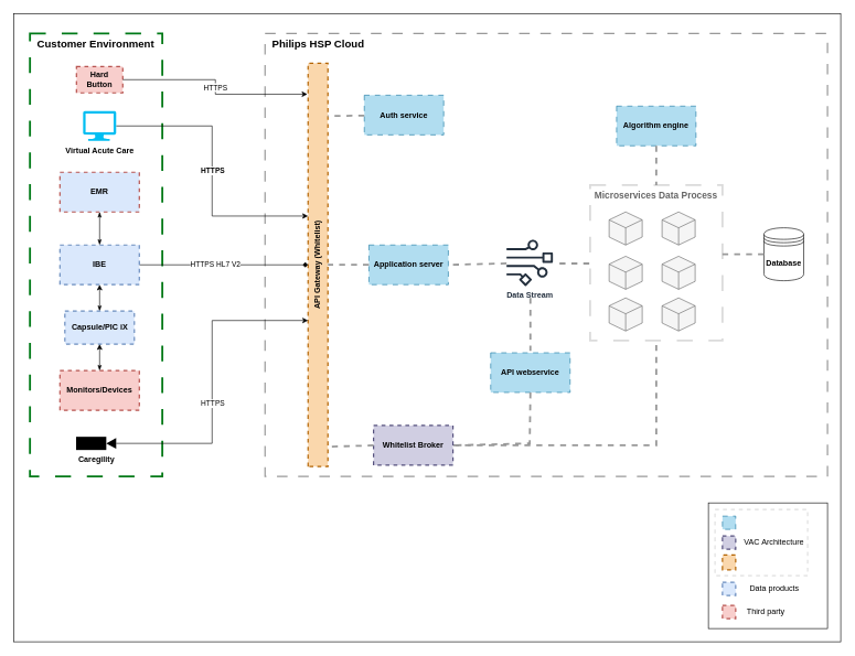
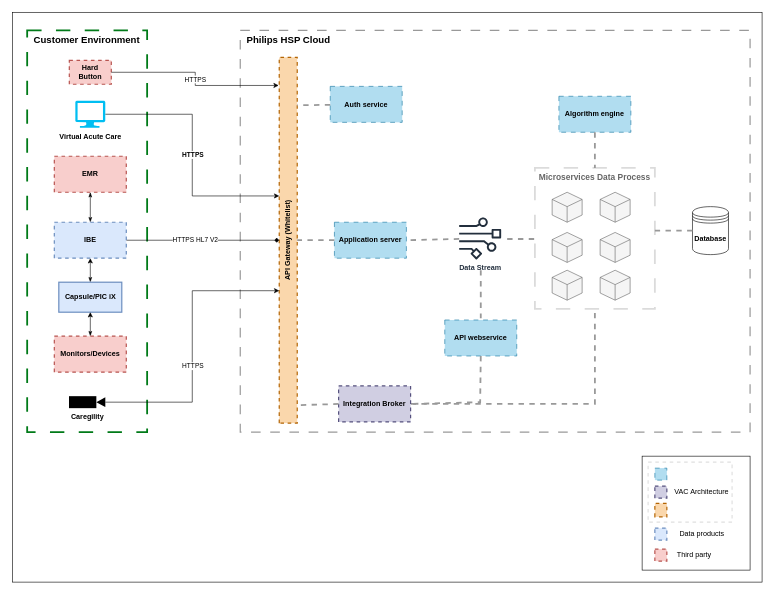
- <mxCell id="21" value="EMR" style="rounded=0;whiteSpace=wrap;html=1;fillColor=#dae8fc;strokeColor=#b85450;dashed=1;strokeWidth=2;fontStyle=1;" parent="1" vertex="1"><mxGeometry x="90" y="260" width="120" height="60" as="geometry" /></mxCell>
+ <mxCell id="21" value="EMR" style="rounded=0;whiteSpace=wrap;html=1;fillColor=#f8cecc;strokeColor=#b85450;dashed=1;strokeWidth=2;fontStyle=1" parent="1" vertex="1"><mxGeometry x="90" y="260" width="120" height="60" as="geometry" /></mxCell>
- <mxCell id="26" value="Capsule/PIC iX" style="rounded=0;whiteSpace=wrap;html=1;fillColor=#dae8fc;strokeColor=#6c8ebf;dashed=1;strokeWidth=2;fontStyle=1" parent="1" vertex="1"><mxGeometry x="97.5" y="470" width="105" height="50" as="geometry" /></mxCell>
+ <mxCell id="26" value="Capsule/PIC iX" style="rounded=0;whiteSpace=wrap;html=1;fillColor=#dae8fc;strokeColor=#6c8ebf;dashed=0;strokeWidth=2;fontStyle=1;" parent="1" vertex="1"><mxGeometry x="97.5" y="470" width="105" height="50" as="geometry" /></mxCell>
- <mxCell id="17" value="Whitelist Broker" style="rounded=0;whiteSpace=wrap;html=1;fillColor=#d0cee2;strokeColor=#56517e;dashed=1;strokeWidth=2;fontStyle=1" parent="1" vertex="1"><mxGeometry x="564" y="643" width="120" height="60" as="geometry" /></mxCell>
+ <mxCell id="17" value="Integration Broker" style="rounded=0;whiteSpace=wrap;html=1;fillColor=#d0cee2;strokeColor=#56517e;dashed=1;strokeWidth=2;fontStyle=1" parent="1" vertex="1"><mxGeometry x="564" y="643" width="120" height="60" as="geometry" /></mxCell>
